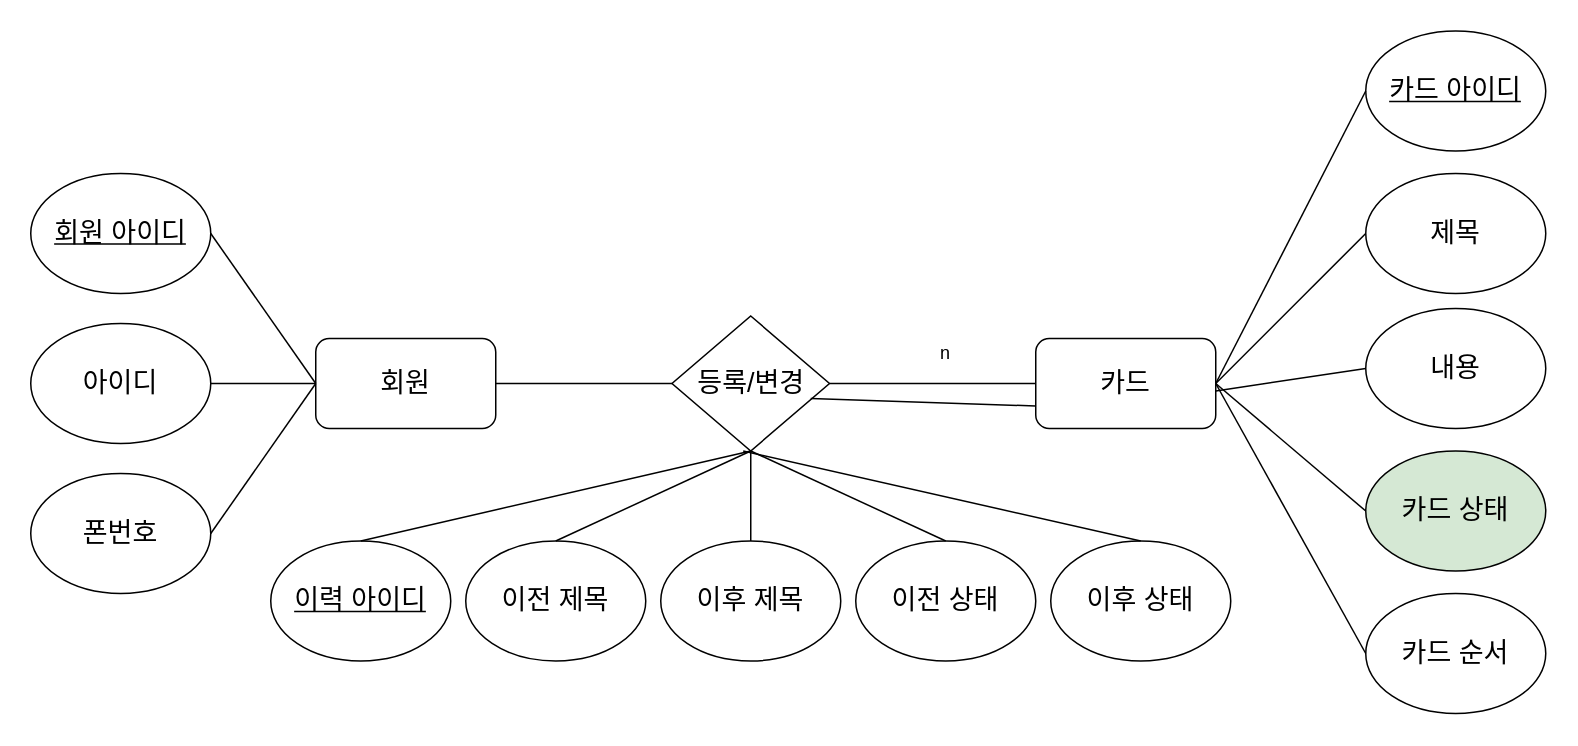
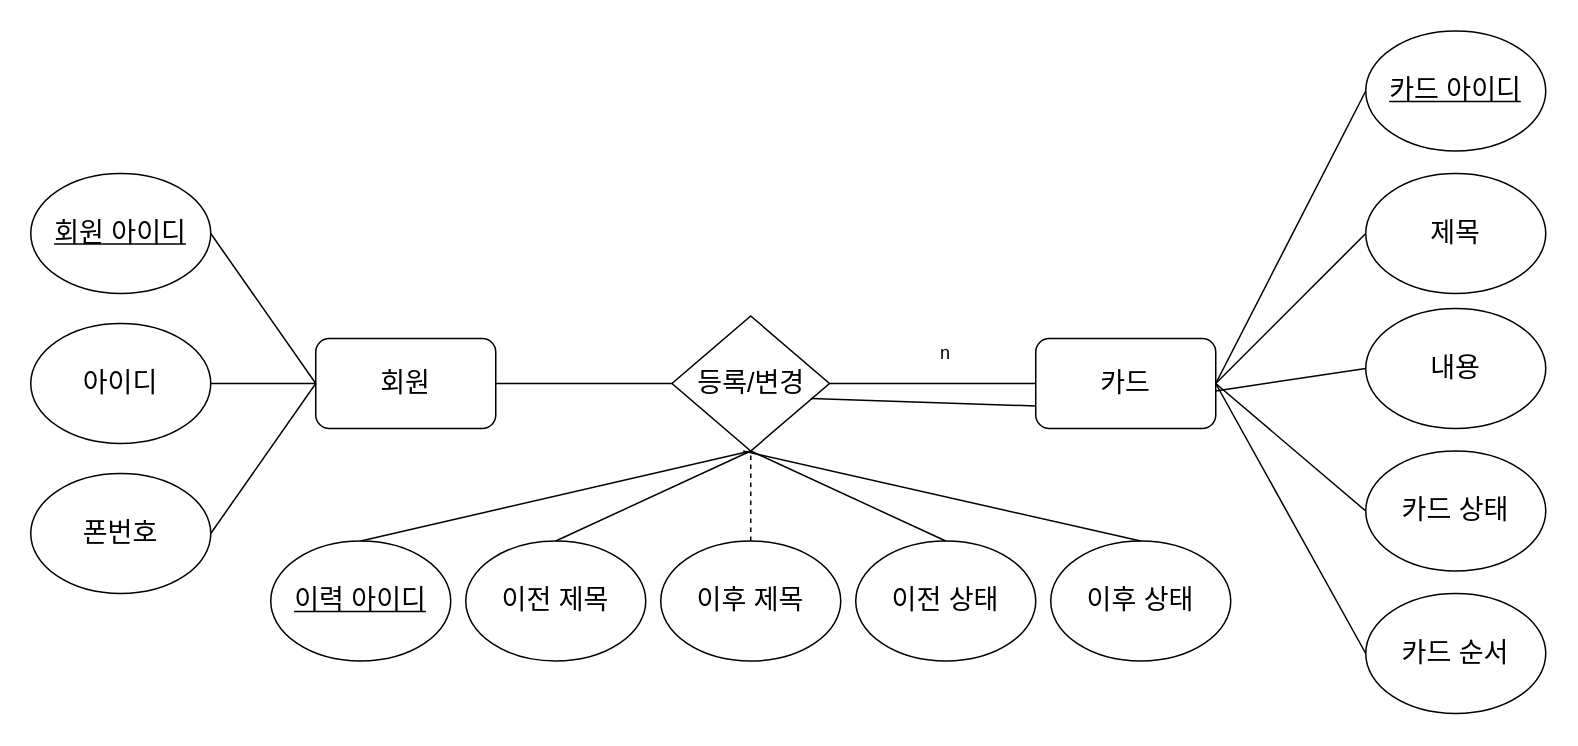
- <mxCell id="25" value="" style="endArrow=none;html=1;exitX=0.5;exitY=0;exitDx=0;exitDy=0;entryX=0.5;entryY=1;entryDx=0;entryDy=0;" edge="1" parent="1" source="23" target="26"><mxGeometry width="50" height="50" relative="1" as="geometry"><mxPoint x="625" y="320" as="sourcePoint" /><mxPoint x="445" y="270" as="targetPoint" /></mxGeometry></mxCell>
+ <mxCell id="25" value="" style="endArrow=none;html=1;exitX=0.5;exitY=0;exitDx=0;exitDy=0;entryX=0.5;entryY=1;entryDx=0;entryDy=0;dashed=1;" edge="1" parent="1" source="23" target="26"><mxGeometry width="50" height="50" relative="1" as="geometry"><mxPoint x="625" y="320" as="sourcePoint" /><mxPoint x="445" y="270" as="targetPoint" /></mxGeometry></mxCell>
- <mxCell id="16" value="&lt;font style=&quot;font-size: 18px&quot;&gt;카드 상태&lt;/font&gt;" style="ellipse;whiteSpace=wrap;html=1;fillColor=#d5e8d4;" vertex="1" parent="1"><mxGeometry x="910" y="300" width="120" height="80" as="geometry" /></mxCell>
+ <mxCell id="16" value="&lt;font style=&quot;font-size: 18px&quot;&gt;카드 상태&lt;/font&gt;" style="ellipse;whiteSpace=wrap;html=1;" vertex="1" parent="1"><mxGeometry x="910" y="300" width="120" height="80" as="geometry" /></mxCell>
